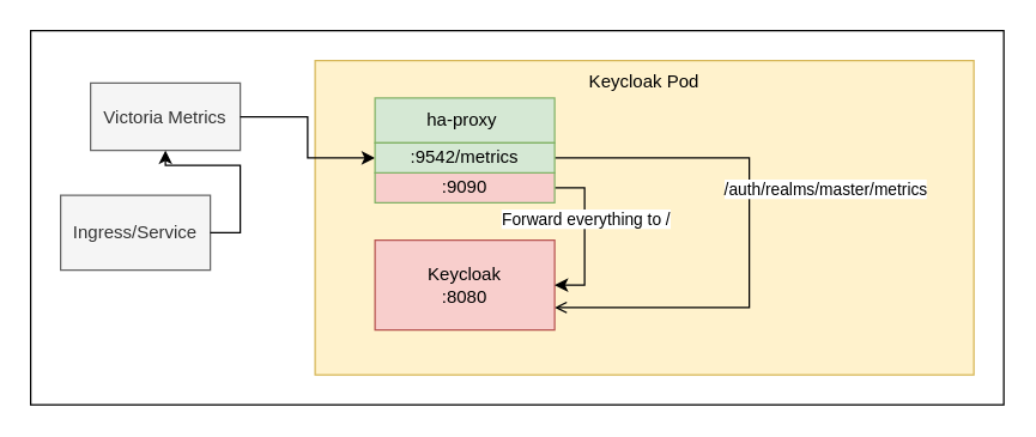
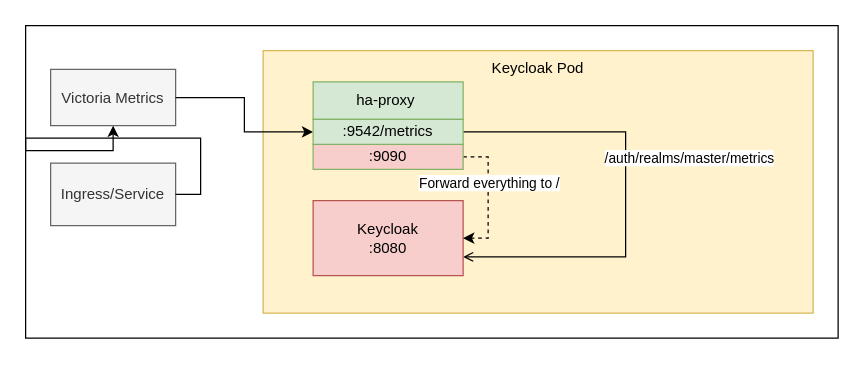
- <mxCell id="4" value="Victoria Metrics" style="rounded=0;whiteSpace=wrap;html=1;fillColor=#f5f5f5;fontColor=#333333;strokeColor=#666666;" vertex="1" parent="1"><mxGeometry x="60" y="55" width="100" height="45" as="geometry" /></mxCell>
+ <mxCell id="4" value="Victoria Metrics" style="rounded=0;whiteSpace=wrap;html=1;fillColor=#f5f5f5;fontColor=#333333;strokeColor=#666666;" vertex="1" parent="1"><mxGeometry x="40" y="55" width="100" height="45" as="geometry" /></mxCell>
- <mxCell id="12" style="edgeStyle=orthogonalEdgeStyle;rounded=0;orthogonalLoop=1;jettySize=auto;html=1;exitX=1;exitY=0.5;exitDx=0;exitDy=0;entryX=1;entryY=0.5;entryDx=0;entryDy=0;" edge="1" parent="1" source="14" target="9"><mxGeometry relative="1" as="geometry" /></mxCell>
+ <mxCell id="12" style="edgeStyle=orthogonalEdgeStyle;rounded=0;orthogonalLoop=1;jettySize=auto;html=1;exitX=1;exitY=0.5;exitDx=0;exitDy=0;entryX=1;entryY=0.5;entryDx=0;entryDy=0;dashed=1;" edge="1" parent="1" source="14" target="9"><mxGeometry relative="1" as="geometry" /></mxCell>
